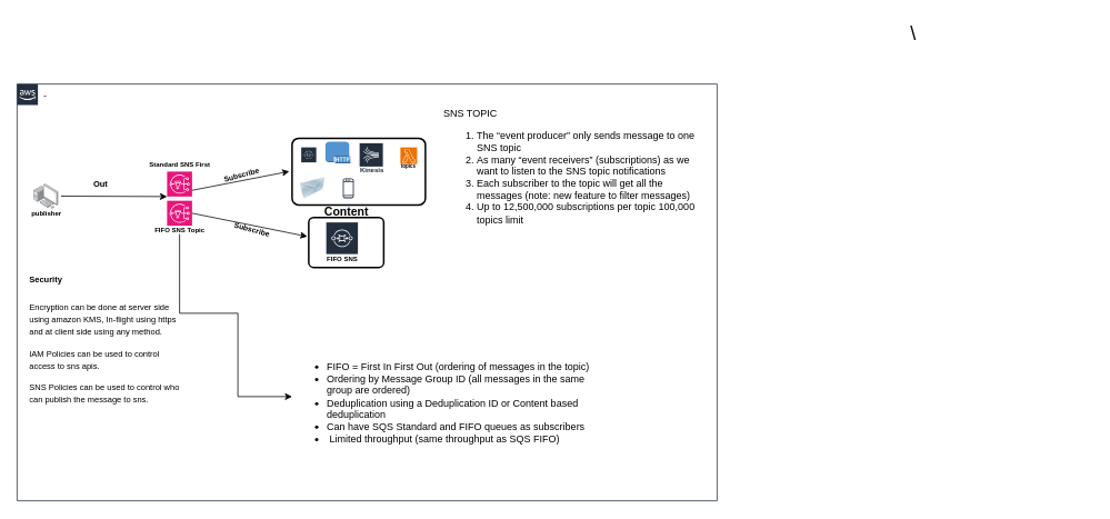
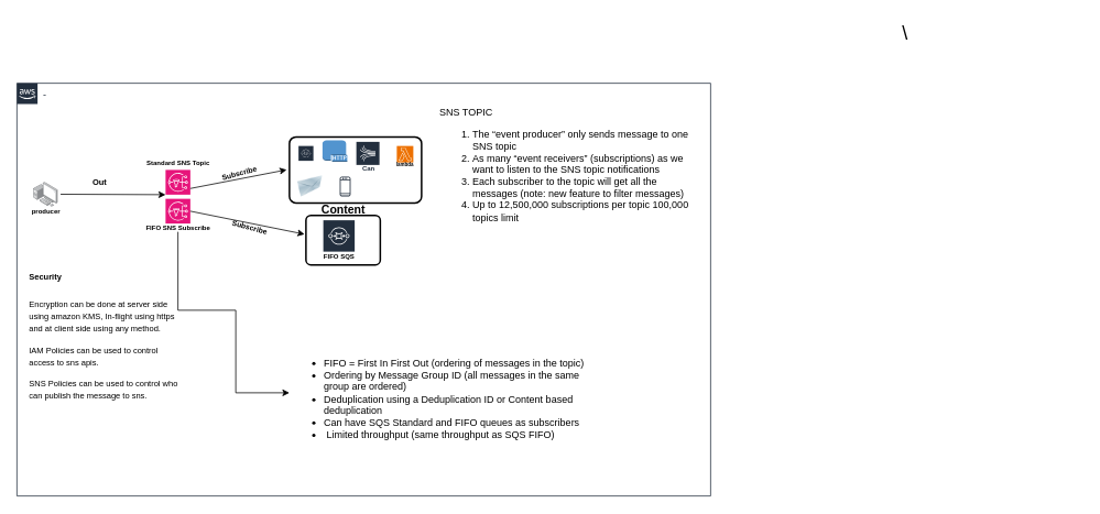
- <mxCell id="8" value="&lt;font style=&quot;font-size: 8px;&quot;&gt;Standard SNS First&lt;/font&gt;" style="text;strokeColor=none;fillColor=none;html=1;fontSize=24;fontStyle=1;verticalAlign=middle;align=center;" vertex="1" parent="3"><mxGeometry x="145" y="86" width="100" height="10" as="geometry" /></mxCell>
+ <mxCell id="8" value="&lt;font style=&quot;font-size: 8px;&quot;&gt;Standard SNS Topic&lt;/font&gt;" style="text;strokeColor=none;fillColor=none;html=1;fontSize=24;fontStyle=1;verticalAlign=middle;align=center;" vertex="1" parent="3"><mxGeometry x="145" y="86" width="100" height="10" as="geometry" /></mxCell>
- <mxCell id="24" value="&lt;font style=&quot;font-size: 8px;&quot;&gt;&amp;nbsp;Kinesis&lt;/font&gt;" style="sketch=0;outlineConnect=0;fontColor=#232F3E;gradientColor=none;strokeColor=#ffffff;fillColor=#232F3E;dashed=0;verticalLabelPosition=middle;verticalAlign=bottom;align=center;html=1;whiteSpace=wrap;fontSize=10;fontStyle=1;spacing=3;shape=mxgraph.aws4.productIcon;prIcon=mxgraph.aws4.kinesis;" vertex="1" parent="3"><mxGeometry x="410" y="70" width="30" height="42" as="geometry" /></mxCell>
+ <mxCell id="24" value="&lt;font style=&quot;font-size: 8px;&quot;&gt;&amp;nbsp;Can&lt;/font&gt;" style="sketch=0;outlineConnect=0;fontColor=#232F3E;gradientColor=none;strokeColor=#ffffff;fillColor=#232F3E;dashed=0;verticalLabelPosition=middle;verticalAlign=bottom;align=center;html=1;whiteSpace=wrap;fontSize=10;fontStyle=1;spacing=3;shape=mxgraph.aws4.productIcon;prIcon=mxgraph.aws4.kinesis;" vertex="1" parent="3"><mxGeometry x="410" y="70" width="30" height="42" as="geometry" /></mxCell>
- <mxCell id="14" value="&lt;b&gt;&lt;font style=&quot;font-size: 6px;&quot;&gt;topics&lt;/font&gt;&lt;/b&gt;" style="text;html=1;strokeColor=none;fillColor=none;align=center;verticalAlign=middle;whiteSpace=wrap;rounded=0;" vertex="1" parent="3"><mxGeometry x="460" y="96" width="20" as="geometry" /></mxCell>
+ <mxCell id="14" value="&lt;b&gt;&lt;font style=&quot;font-size: 6px;&quot;&gt;lambda&lt;/font&gt;&lt;/b&gt;" style="text;html=1;strokeColor=none;fillColor=none;align=center;verticalAlign=middle;whiteSpace=wrap;rounded=0;" vertex="1" parent="3"><mxGeometry x="460" y="96" width="20" as="geometry" /></mxCell>
- <mxCell id="7" value="&lt;font style=&quot;font-size: 8px;&quot;&gt;publisher&lt;/font&gt;" style="text;strokeColor=none;fillColor=none;html=1;fontSize=24;fontStyle=1;verticalAlign=middle;align=center;" vertex="1" parent="3"><mxGeometry x="10" y="140" width="50" height="20" as="geometry" /></mxCell>
+ <mxCell id="7" value="&lt;font style=&quot;font-size: 8px;&quot;&gt;producer&lt;/font&gt;" style="text;strokeColor=none;fillColor=none;html=1;fontSize=24;fontStyle=1;verticalAlign=middle;align=center;" vertex="1" parent="3"><mxGeometry x="10" y="140" width="50" height="20" as="geometry" /></mxCell>
- <mxCell id="9" value="&lt;font style=&quot;font-size: 8px;&quot;&gt;FIFO SNS Topic&lt;/font&gt;" style="text;strokeColor=none;fillColor=none;html=1;fontSize=24;fontStyle=1;verticalAlign=middle;align=center;" vertex="1" parent="3"><mxGeometry x="140" y="160" width="110" height="20" as="geometry" /></mxCell>
+ <mxCell id="9" value="&lt;font style=&quot;font-size: 8px;&quot;&gt;FIFO SNS Subscribe&lt;/font&gt;" style="text;strokeColor=none;fillColor=none;html=1;fontSize=24;fontStyle=1;verticalAlign=middle;align=center;" vertex="1" parent="3"><mxGeometry x="140" y="160" width="110" height="20" as="geometry" /></mxCell>
- <mxCell id="30" value="&lt;font style=&quot;font-size: 8px;&quot;&gt;FIFO SNS&lt;/font&gt;" style="text;strokeColor=none;fillColor=none;html=1;fontSize=24;fontStyle=1;verticalAlign=middle;align=center;" vertex="1" parent="3"><mxGeometry x="370" y="200" width="40" height="10" as="geometry" /></mxCell>
+ <mxCell id="30" value="&lt;font style=&quot;font-size: 8px;&quot;&gt;FIFO SQS&lt;/font&gt;" style="text;strokeColor=none;fillColor=none;html=1;fontSize=24;fontStyle=1;verticalAlign=middle;align=center;" vertex="1" parent="3"><mxGeometry x="370" y="200" width="40" height="10" as="geometry" /></mxCell>
